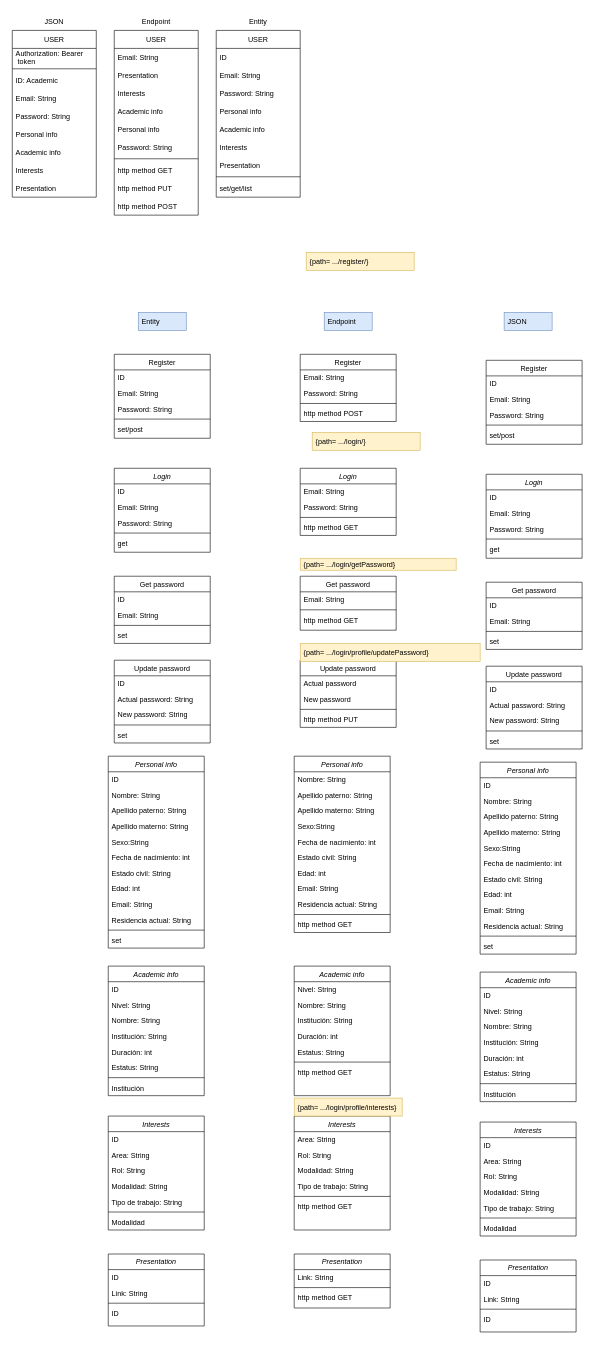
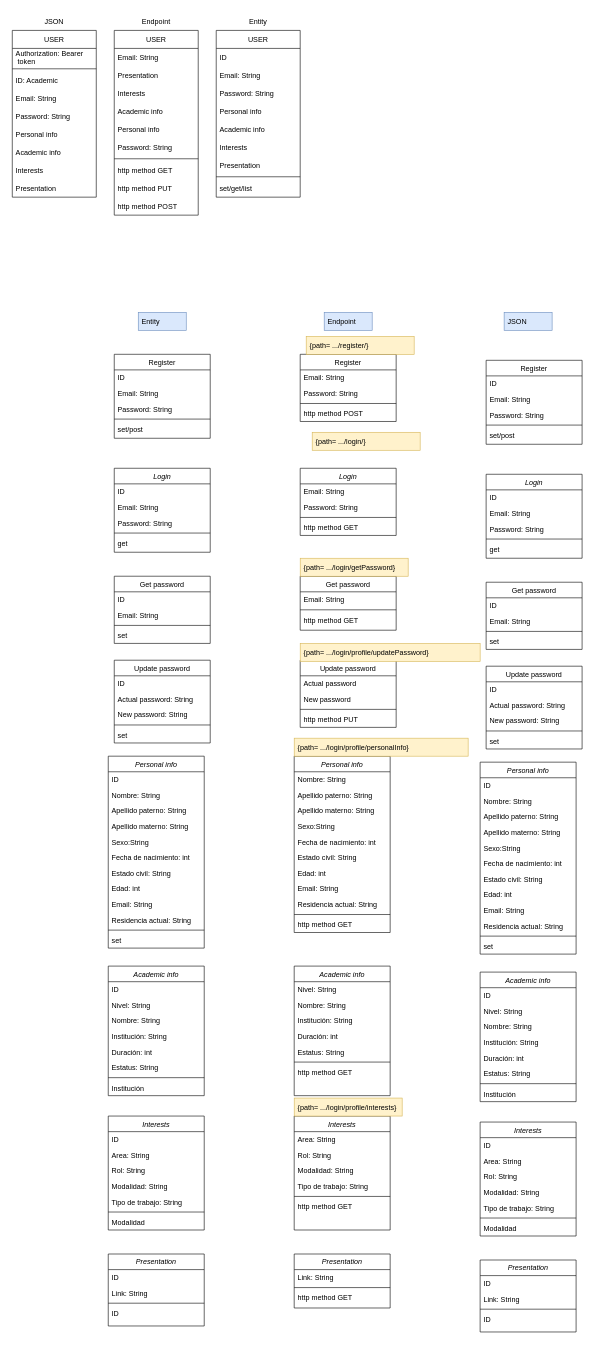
- <mxCell id="112" value="{path= .../register/} " style="text;strokeColor=#d6b656;fillColor=#fff2cc;align=left;verticalAlign=middle;spacingLeft=4;spacingRight=4;overflow=hidden;points=[[0,0.5],[1,0.5]];portConstraint=eastwest;rotatable=0;" parent="1" vertex="1"><mxGeometry x="510" y="420" width="180" height="30" as="geometry" /></mxCell>
+ <mxCell id="112" value="{path= .../register/} " style="text;strokeColor=#d6b656;fillColor=#fff2cc;align=left;verticalAlign=middle;spacingLeft=4;spacingRight=4;overflow=hidden;points=[[0,0.5],[1,0.5]];portConstraint=eastwest;rotatable=0;" parent="1" vertex="1"><mxGeometry x="510" y="560" width="180" height="30" as="geometry" /></mxCell>
- <mxCell id="114" value="{path= .../login/getPassword} " style="text;strokeColor=#d6b656;fillColor=#fff2cc;align=left;verticalAlign=middle;spacingLeft=4;spacingRight=4;overflow=hidden;points=[[0,0.5],[1,0.5]];portConstraint=eastwest;rotatable=0;" parent="1" vertex="1"><mxGeometry x="500" y="930" width="260" height="20" as="geometry" /></mxCell>
+ <mxCell id="114" value="{path= .../login/getPassword} " style="text;strokeColor=#d6b656;fillColor=#fff2cc;align=left;verticalAlign=middle;spacingLeft=4;spacingRight=4;overflow=hidden;points=[[0,0.5],[1,0.5]];portConstraint=eastwest;rotatable=0;" parent="1" vertex="1"><mxGeometry x="500" y="930" width="180" height="30" as="geometry" /></mxCell>
+ <mxCell id="116" value="{path= .../login/profile/personalInfo} " style="text;strokeColor=#d6b656;fillColor=#fff2cc;align=left;verticalAlign=middle;spacingLeft=4;spacingRight=4;overflow=hidden;points=[[0,0.5],[1,0.5]];portConstraint=eastwest;rotatable=0;" parent="1" vertex="1"><mxGeometry x="490" y="1230" width="290" height="30" as="geometry" /></mxCell>
